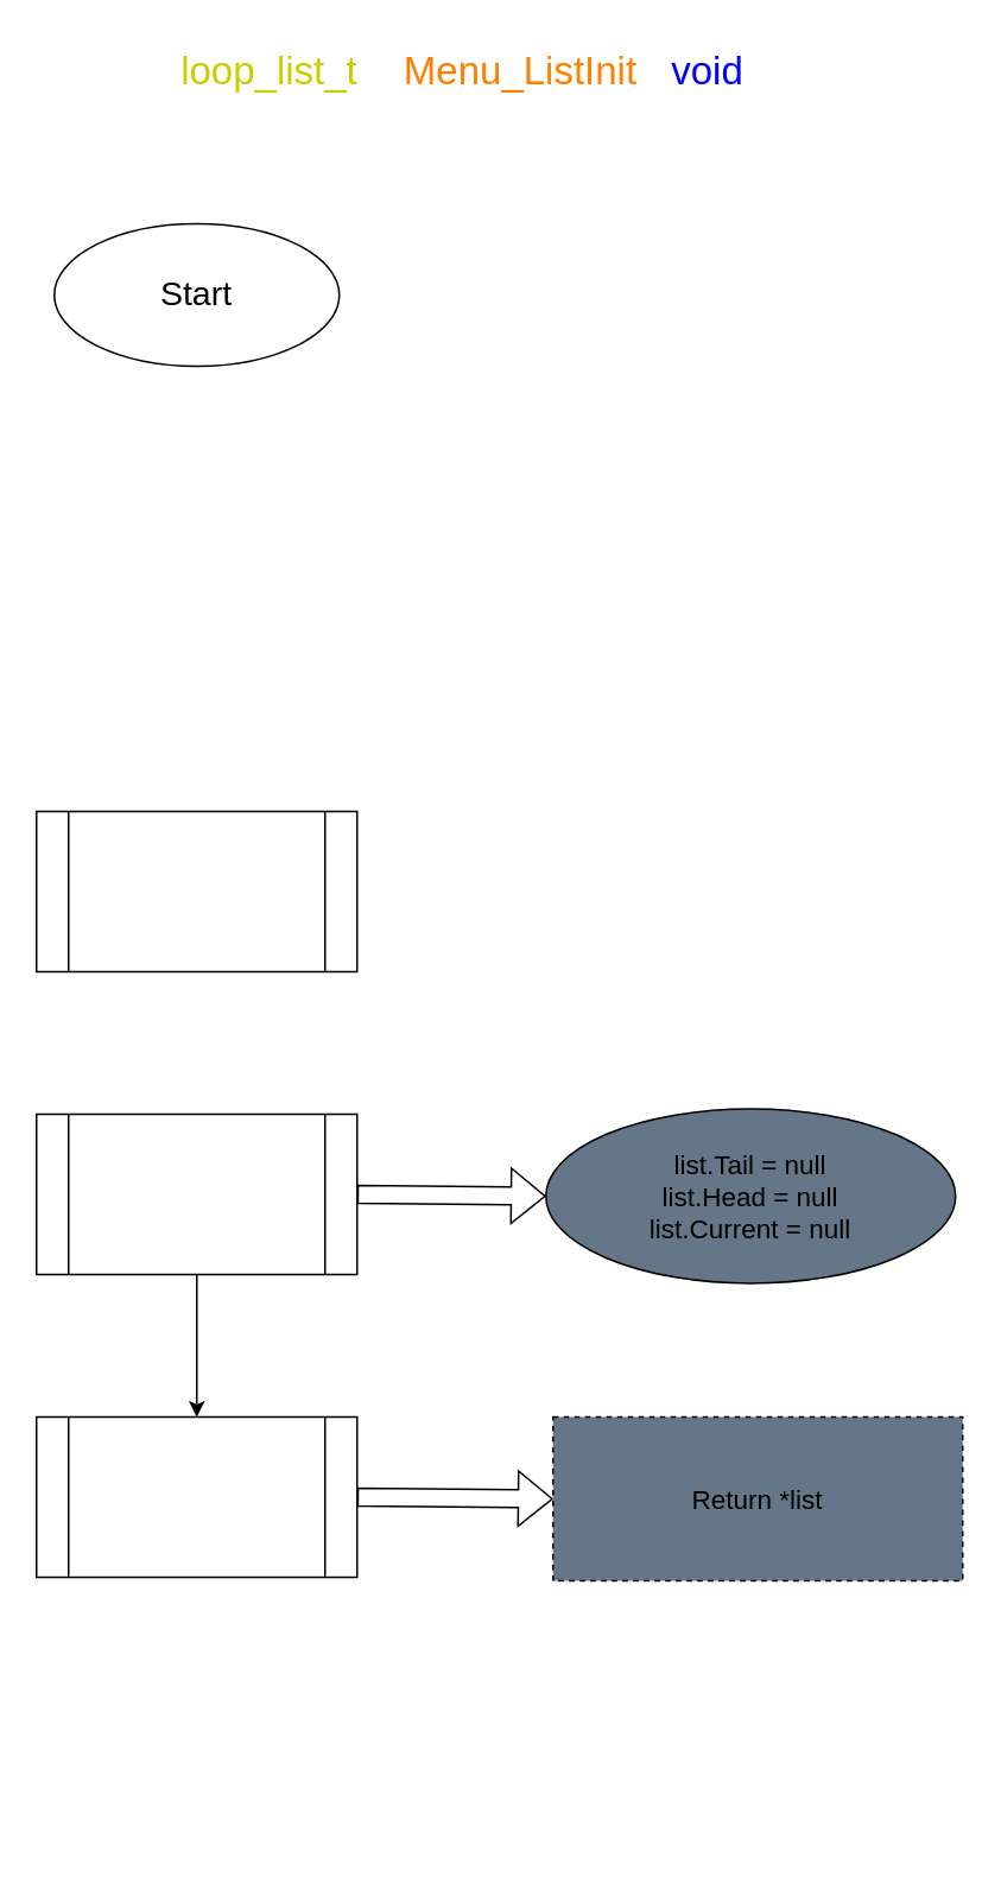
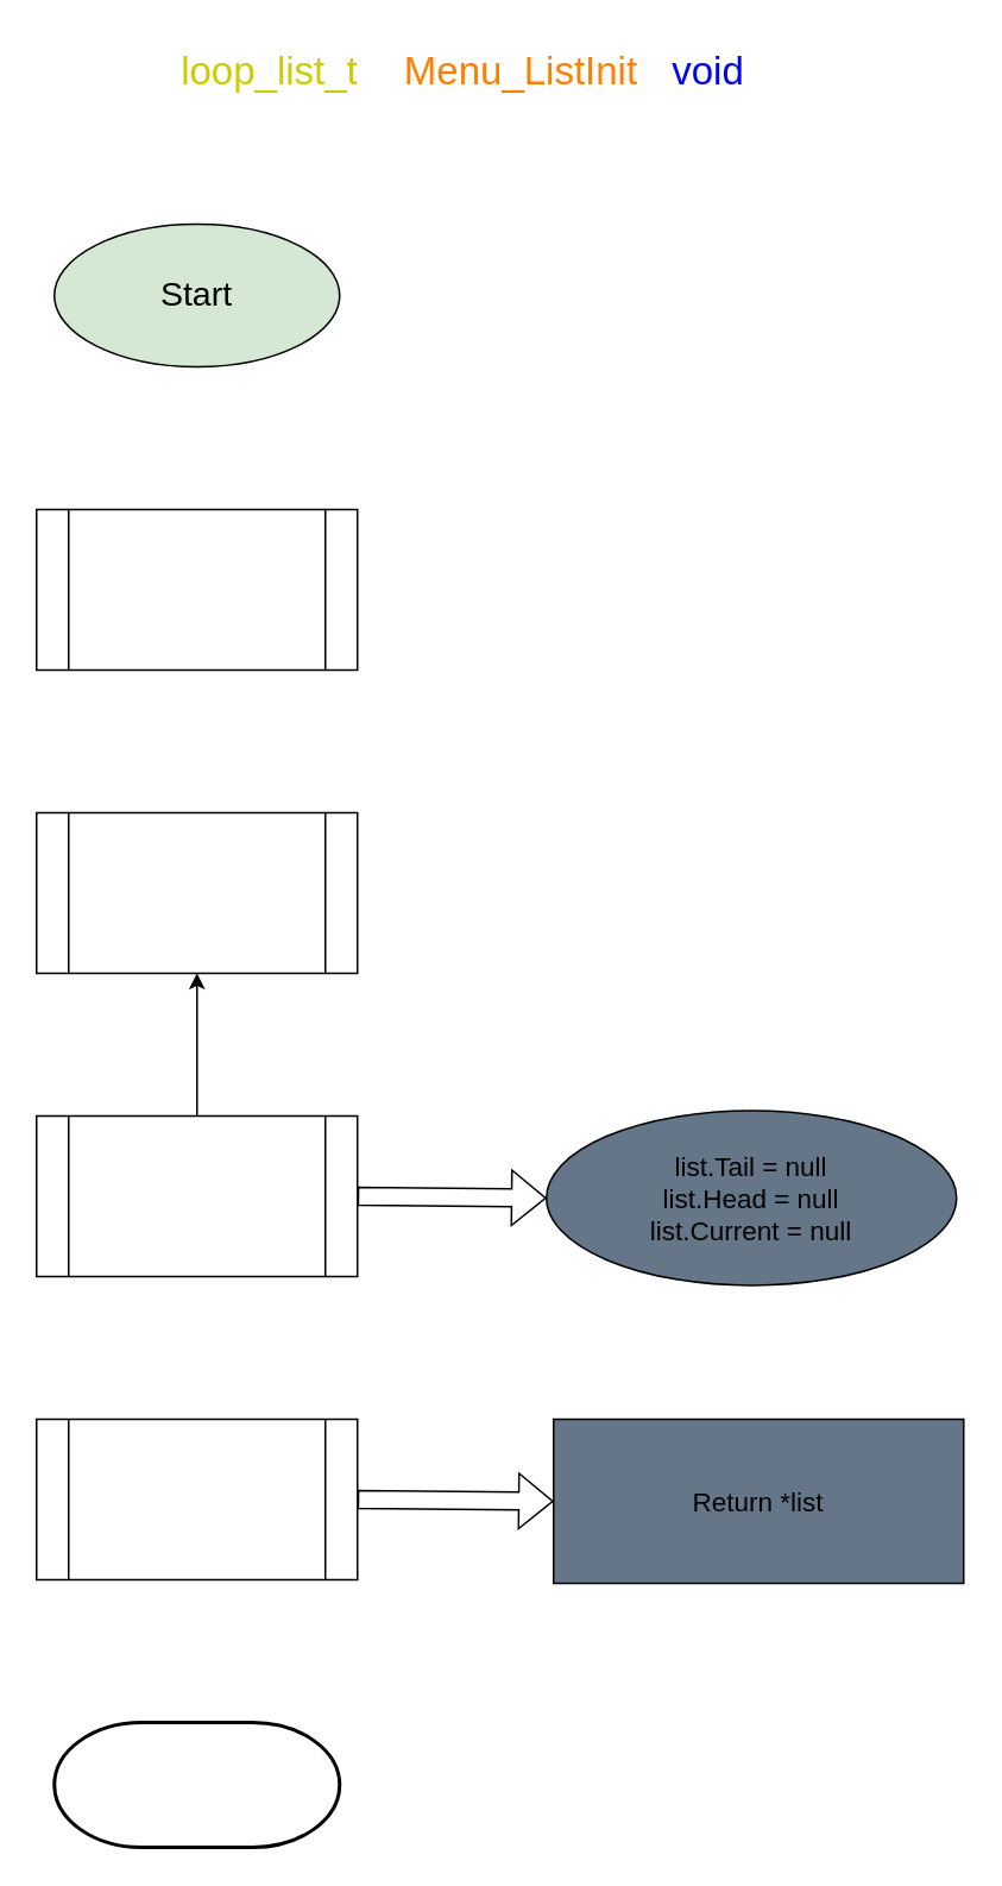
- <mxCell id="2" value="Start" style="ellipse;whiteSpace=wrap;html=1;fontSize=19;" parent="1" vertex="1"><mxGeometry x="30" y="125" width="160" height="80" as="geometry" /></mxCell>
+ <mxCell id="2" value="Start" style="ellipse;whiteSpace=wrap;html=1;fontSize=19;fillColor=#d5e8d4;" parent="1" vertex="1"><mxGeometry x="30" y="125" width="160" height="80" as="geometry" /></mxCell>
+ <mxCell id="7" value="Deklaracja tymczasowej nazwy listy" style="shape=process;whiteSpace=wrap;html=1;backgroundOutline=1;fontSize=19;fontColor=#FFFFFF;" parent="1" vertex="1"><mxGeometry x="20" y="285" width="180" height="90" as="geometry" /></mxCell>
- <mxCell id="4" value="" style="edgeStyle=orthogonalEdgeStyle;rounded=0;orthogonalLoop=1;jettySize=auto;html=1;fontSize=19;fontColor=#FFFFFF;" parent="1" source="5" target="8" edge="1"><mxGeometry relative="1" as="geometry" /></mxCell>
+ <mxCell id="4" value="" style="edgeStyle=orthogonalEdgeStyle;rounded=0;orthogonalLoop=1;jettySize=auto;html=1;fontSize=19;fontColor=#FFFFFF;" parent="1" source="5" target="3" edge="1"><mxGeometry relative="1" as="geometry" /></mxCell>
- <mxCell id="18" value="Return *list" style="rounded=0;whiteSpace=wrap;html=1;fontSize=15;fillColor=#647687;dashed=1;" parent="1" vertex="1"><mxGeometry x="310" y="795" width="230" height="92" as="geometry" /></mxCell>
+ <mxCell id="18" value="Return *list" style="rounded=0;whiteSpace=wrap;html=1;fontSize=15;fillColor=#647687;" parent="1" vertex="1"><mxGeometry x="310" y="795" width="230" height="92" as="geometry" /></mxCell>
+ <mxCell id="6" value="Koniec" style="strokeWidth=2;html=1;shape=mxgraph.flowchart.terminator;whiteSpace=wrap;fontSize=19;fontColor=#FFFFFF;" parent="1" vertex="1"><mxGeometry x="30" y="965" width="160" height="70" as="geometry" /></mxCell>
